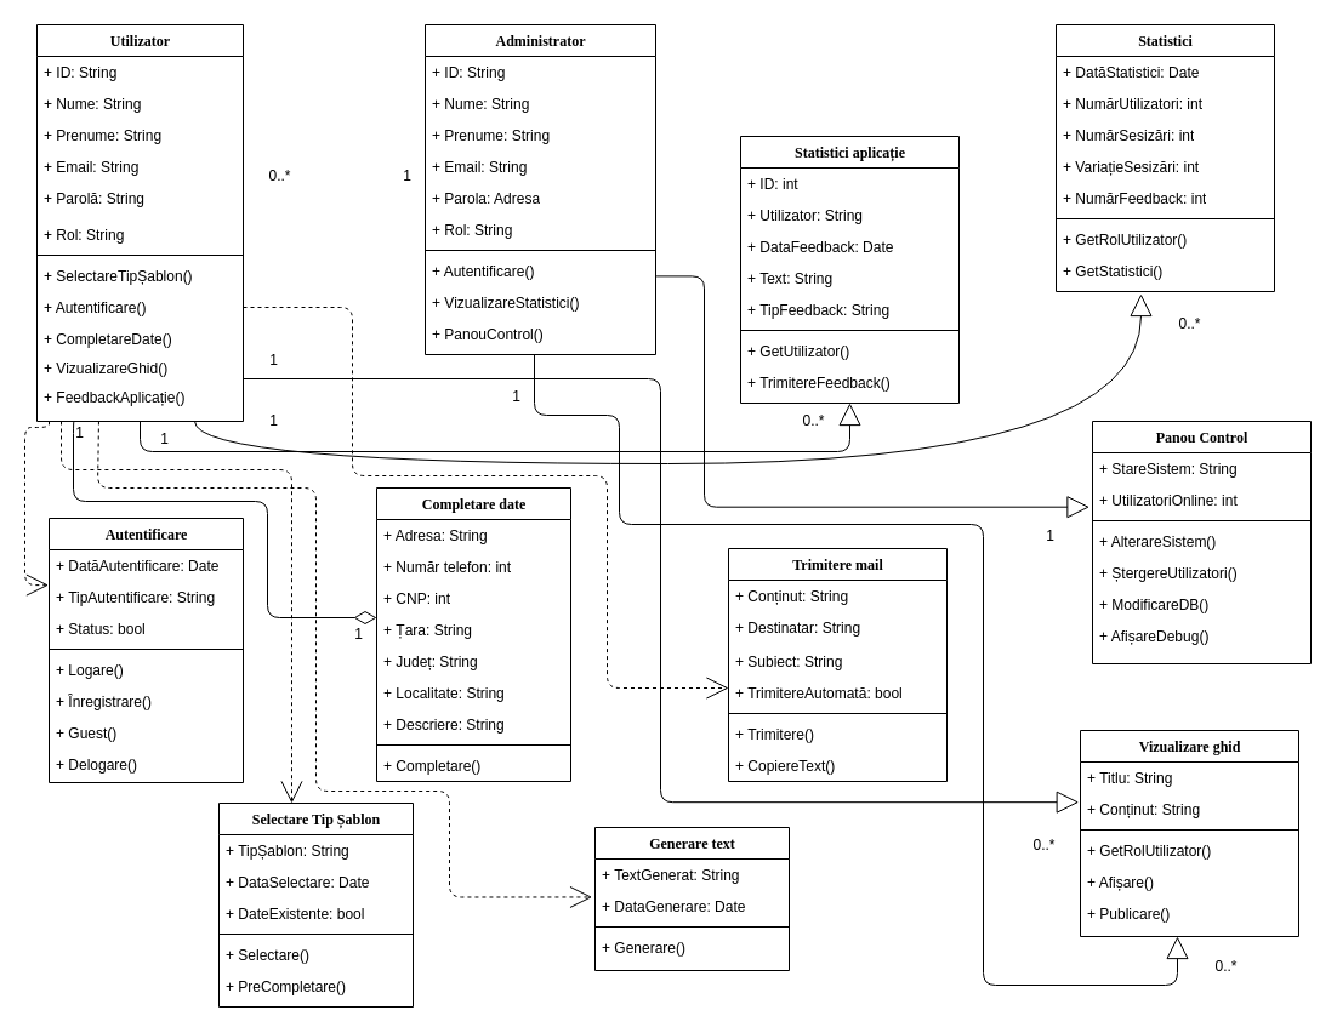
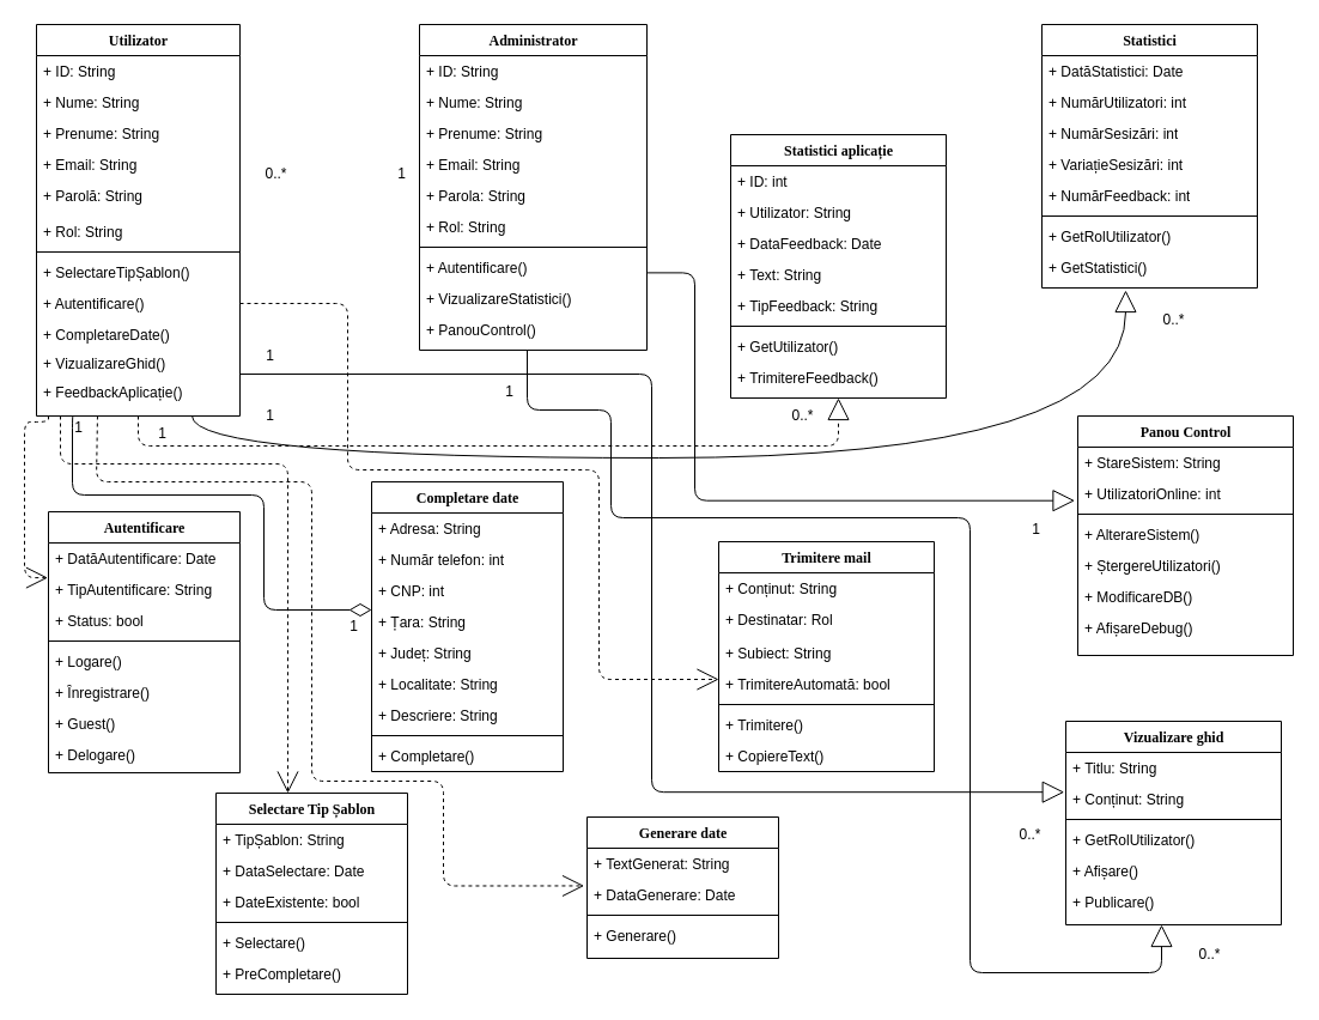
- <mxCell id="20" value="+ Parola: Adresa" style="text;html=1;strokeColor=none;fillColor=none;align=left;verticalAlign=top;spacingLeft=4;spacingRight=4;whiteSpace=wrap;overflow=hidden;rotatable=0;points=[[0,0.5],[1,0.5]];portConstraint=eastwest;fillOpacity=0;" parent="15" vertex="1"><mxGeometry y="130" width="190" height="26" as="geometry" /></mxCell>
+ <mxCell id="20" value="+ Parola: String" style="text;html=1;strokeColor=none;fillColor=none;align=left;verticalAlign=top;spacingLeft=4;spacingRight=4;whiteSpace=wrap;overflow=hidden;rotatable=0;points=[[0,0.5],[1,0.5]];portConstraint=eastwest;fillOpacity=0;" parent="15" vertex="1"><mxGeometry y="130" width="190" height="26" as="geometry" /></mxCell>
- <mxCell id="74" style="edgeStyle=elbowEdgeStyle;html=1;labelBackgroundColor=none;startFill=0;startSize=8;endArrow=block;endFill=0;endSize=16;fontFamily=Verdana;fontSize=12;fillOpacity=0;elbow=vertical;exitX=0.5;exitY=1;exitDx=0;exitDy=0;entryX=0.5;entryY=1;entryDx=0;entryDy=0;entryPerimeter=0;" edge="1" parent="1" source="2" target="34"><mxGeometry relative="1" as="geometry"><Array as="points"><mxPoint x="470" y="372" /></Array><mxPoint x="70" y="382" as="sourcePoint" /><mxPoint x="840" y="332" as="targetPoint" /></mxGeometry></mxCell>
+ <mxCell id="74" style="edgeStyle=elbowEdgeStyle;html=1;labelBackgroundColor=none;startFill=0;startSize=8;endArrow=block;endFill=0;endSize=16;fontFamily=Verdana;fontSize=12;fillOpacity=0;elbow=vertical;exitX=0.5;exitY=1;exitDx=0;exitDy=0;entryX=0.5;entryY=1;entryDx=0;entryDy=0;entryPerimeter=0;dashed=1;" edge="1" parent="1" source="2" target="34"><mxGeometry relative="1" as="geometry"><Array as="points"><mxPoint x="470" y="372" /></Array><mxPoint x="70" y="382" as="sourcePoint" /><mxPoint x="840" y="332" as="targetPoint" /></mxGeometry></mxCell>
- <mxCell id="68" value="+ Destinatar: String" style="text;html=1;strokeColor=none;fillColor=none;align=left;verticalAlign=top;spacingLeft=4;spacingRight=4;whiteSpace=wrap;overflow=hidden;rotatable=0;points=[[0,0.5],[1,0.5]];portConstraint=eastwest;fillOpacity=0;" parent="66" vertex="1"><mxGeometry y="52" width="180" height="28" as="geometry" /></mxCell>
+ <mxCell id="68" value="+ Destinatar: Rol" style="text;html=1;strokeColor=none;fillColor=none;align=left;verticalAlign=top;spacingLeft=4;spacingRight=4;whiteSpace=wrap;overflow=hidden;rotatable=0;points=[[0,0.5],[1,0.5]];portConstraint=eastwest;fillOpacity=0;" parent="66" vertex="1"><mxGeometry y="52" width="180" height="28" as="geometry" /></mxCell>
- <mxCell id="61" value="Generare text" style="swimlane;html=1;fontStyle=1;align=center;verticalAlign=top;childLayout=stackLayout;horizontal=1;startSize=26;horizontalStack=0;resizeParent=1;resizeLast=0;collapsible=1;marginBottom=0;swimlaneFillColor=#ffffff;rounded=0;shadow=0;comic=0;labelBackgroundColor=none;strokeWidth=1;fillColor=none;fontFamily=Verdana;fontSize=12;fillOpacity=0;" parent="1" vertex="1"><mxGeometry x="490" y="682" width="160" height="118" as="geometry" /></mxCell>
+ <mxCell id="61" value="Generare date" style="swimlane;html=1;fontStyle=1;align=center;verticalAlign=top;childLayout=stackLayout;horizontal=1;startSize=26;horizontalStack=0;resizeParent=1;resizeLast=0;collapsible=1;marginBottom=0;swimlaneFillColor=#ffffff;rounded=0;shadow=0;comic=0;labelBackgroundColor=none;strokeWidth=1;fillColor=none;fontFamily=Verdana;fontSize=12;fillOpacity=0;" parent="1" vertex="1"><mxGeometry x="490" y="682" width="160" height="118" as="geometry" /></mxCell>
